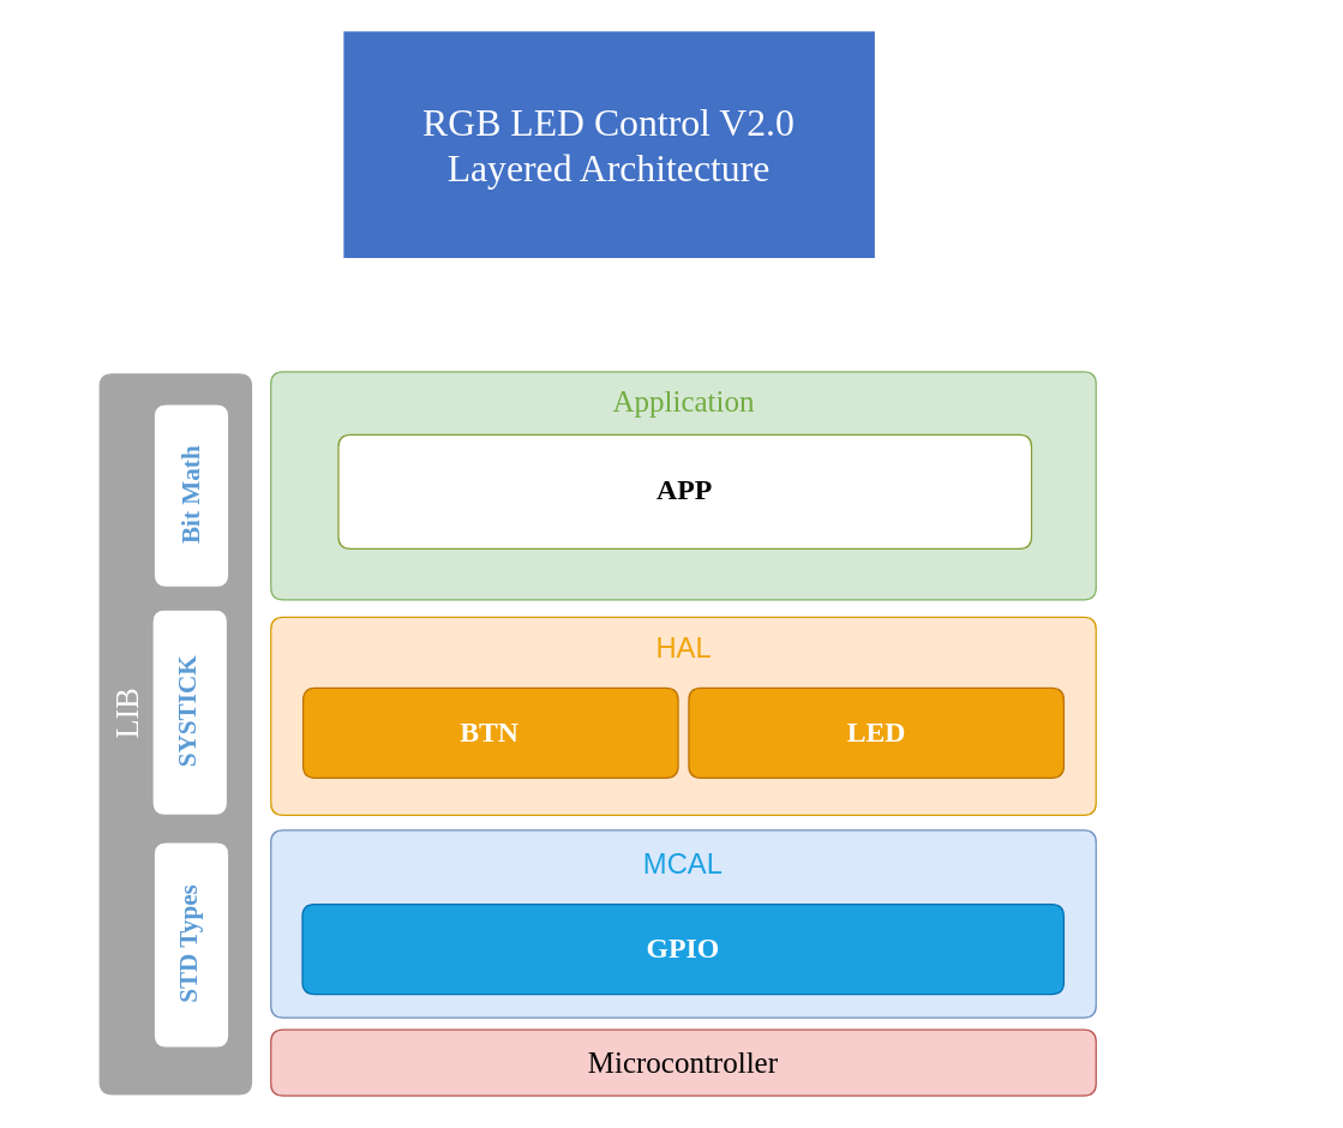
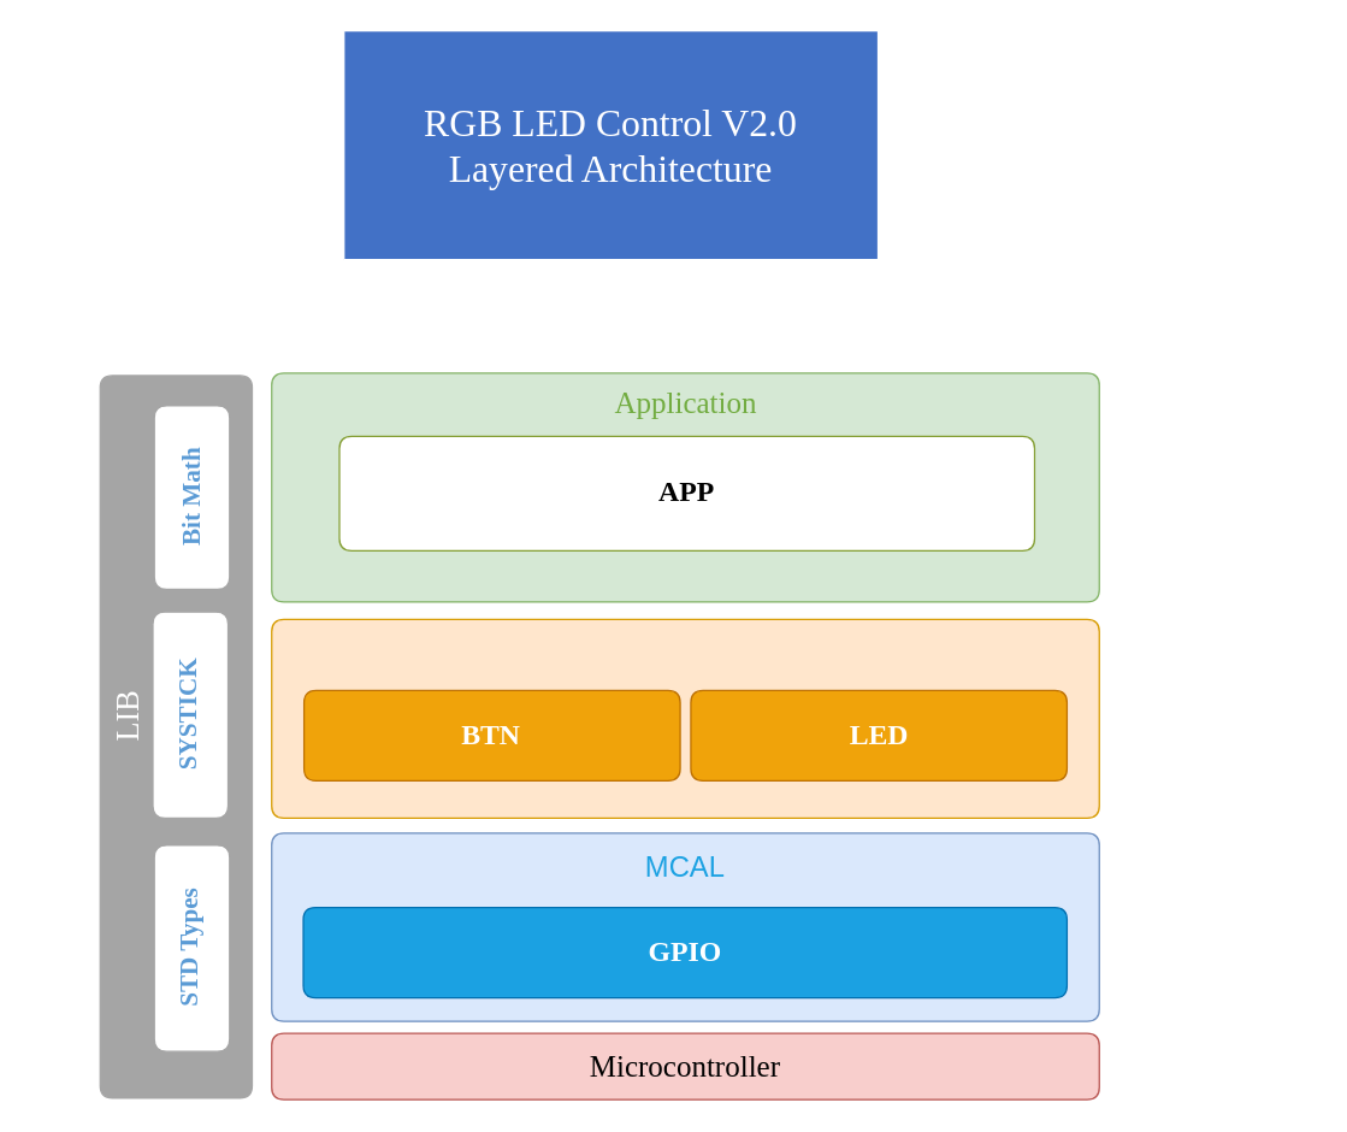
- <mxCell id="26" value="&lt;font color=&quot;#f0a30a&quot; style=&quot;font-size: 19px;&quot;&gt;HAL&lt;/font&gt;" style="text;strokeColor=none;align=center;fillColor=none;html=1;verticalAlign=middle;whiteSpace=wrap;rounded=0;fontSize=16;" parent="21" vertex="1"><mxGeometry x="230.663" y="10.004" width="88.678" height="24.938" as="geometry" /></mxCell>
